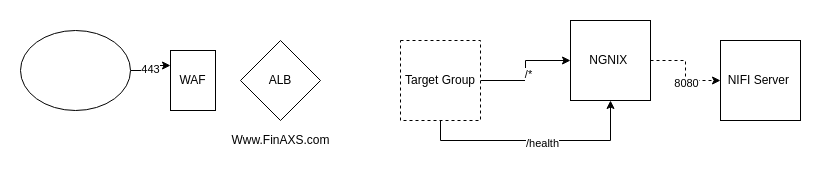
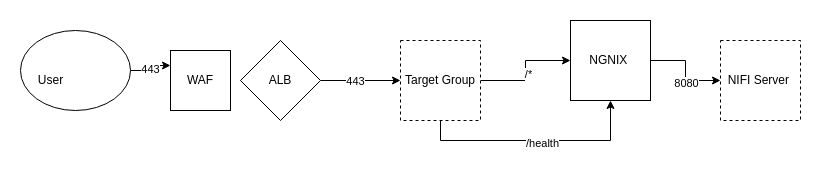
- <mxCell id="10" value="" style="edgeStyle=orthogonalEdgeStyle;rounded=0;orthogonalLoop=1;jettySize=auto;html=1;dashed=1;" edge="1" parent="1" source="12" target="13"><mxGeometry relative="1" as="geometry" /></mxCell>
+ <mxCell id="10" value="" style="edgeStyle=orthogonalEdgeStyle;rounded=0;orthogonalLoop=1;jettySize=auto;html=1;" edge="1" parent="1" source="12" target="13"><mxGeometry relative="1" as="geometry" /></mxCell>
+ <mxCell id="17" value="User" style="text;html=1;align=center;verticalAlign=middle;resizable=0;points=[];autosize=1;strokeColor=none;" vertex="1" parent="1"><mxGeometry x="30" y="70" width="40" height="20" as="geometry" /></mxCell>
- <mxCell id="19" value="WAF" style="rounded=0;whiteSpace=wrap;html=1;" vertex="1" parent="1"><mxGeometry x="170" y="50" width="45" height="60" as="geometry" /></mxCell>
+ <mxCell id="19" value="WAF" style="rounded=0;whiteSpace=wrap;html=1;" vertex="1" parent="1"><mxGeometry x="170" y="50" width="60" height="60" as="geometry" /></mxCell>
+ <mxCell id="2" value="" style="edgeStyle=orthogonalEdgeStyle;rounded=0;orthogonalLoop=1;jettySize=auto;html=1;" edge="1" parent="1" source="6" target="9"><mxGeometry relative="1" as="geometry" /></mxCell>
+ <mxCell id="3" value="443" style="edgeLabel;html=1;align=center;verticalAlign=middle;resizable=0;points=[];" vertex="1" connectable="0" parent="2"><mxGeometry x="-0.15" relative="1" as="geometry"><mxPoint as="offset" /></mxGeometry></mxCell>
- <mxCell id="13" value="NIFI Server&amp;nbsp;" style="whiteSpace=wrap;html=1;aspect=fixed;" vertex="1" parent="1"><mxGeometry x="720" y="40" width="80" height="80" as="geometry" /></mxCell>
+ <mxCell id="13" value="NIFI Server&amp;nbsp;" style="whiteSpace=wrap;html=1;aspect=fixed;dashed=1;" vertex="1" parent="1"><mxGeometry x="720" y="40" width="80" height="80" as="geometry" /></mxCell>
- <mxCell id="18" value="Www.FinAXS.com" style="text;html=1;align=center;verticalAlign=middle;resizable=0;points=[];autosize=1;strokeColor=none;" vertex="1" parent="1"><mxGeometry x="225" y="130" width="110" height="20" as="geometry" /></mxCell>
